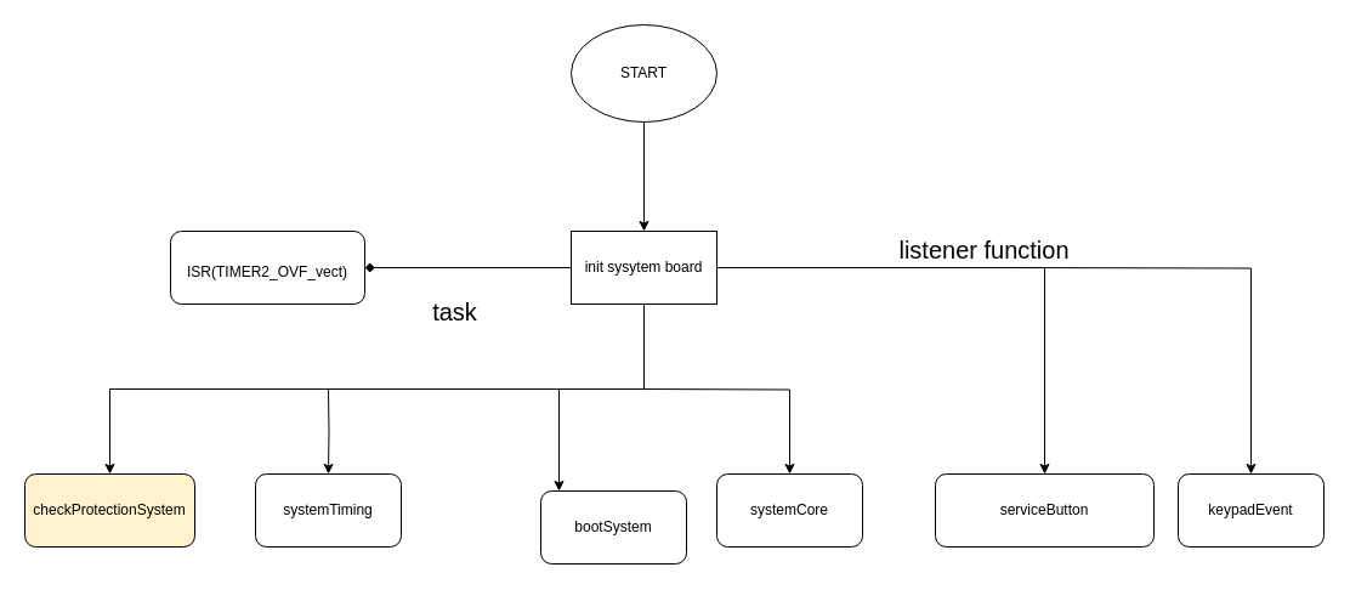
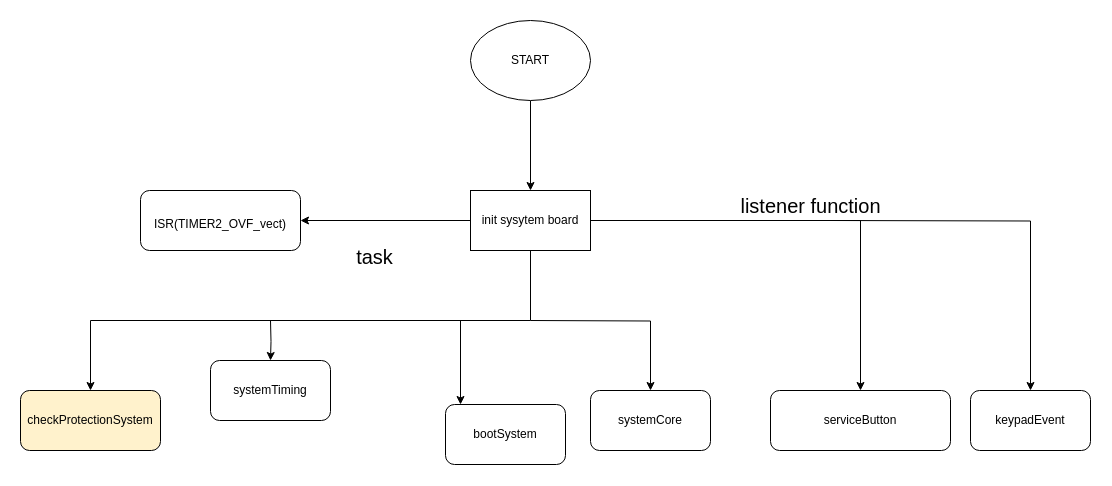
- <mxCell id="6" style="edgeStyle=orthogonalEdgeStyle;rounded=0;orthogonalLoop=1;jettySize=auto;html=1;entryX=1;entryY=0.5;entryDx=0;entryDy=0;fontSize=20;endArrow=diamond;" edge="1" parent="1" source="7" target="20"><mxGeometry relative="1" as="geometry" /></mxCell>
+ <mxCell id="6" style="edgeStyle=orthogonalEdgeStyle;rounded=0;orthogonalLoop=1;jettySize=auto;html=1;entryX=1;entryY=0.5;entryDx=0;entryDy=0;fontSize=20;" edge="1" parent="1" source="7" target="20"><mxGeometry relative="1" as="geometry" /></mxCell>
- <mxCell id="10" value="systemTiming" style="rounded=1;whiteSpace=wrap;html=1;" vertex="1" parent="1"><mxGeometry x="210" y="390" width="120" height="60" as="geometry" /></mxCell>
+ <mxCell id="10" value="systemTiming" style="rounded=1;whiteSpace=wrap;html=1;" vertex="1" parent="1"><mxGeometry x="210" y="360" width="120" height="60" as="geometry" /></mxCell>
